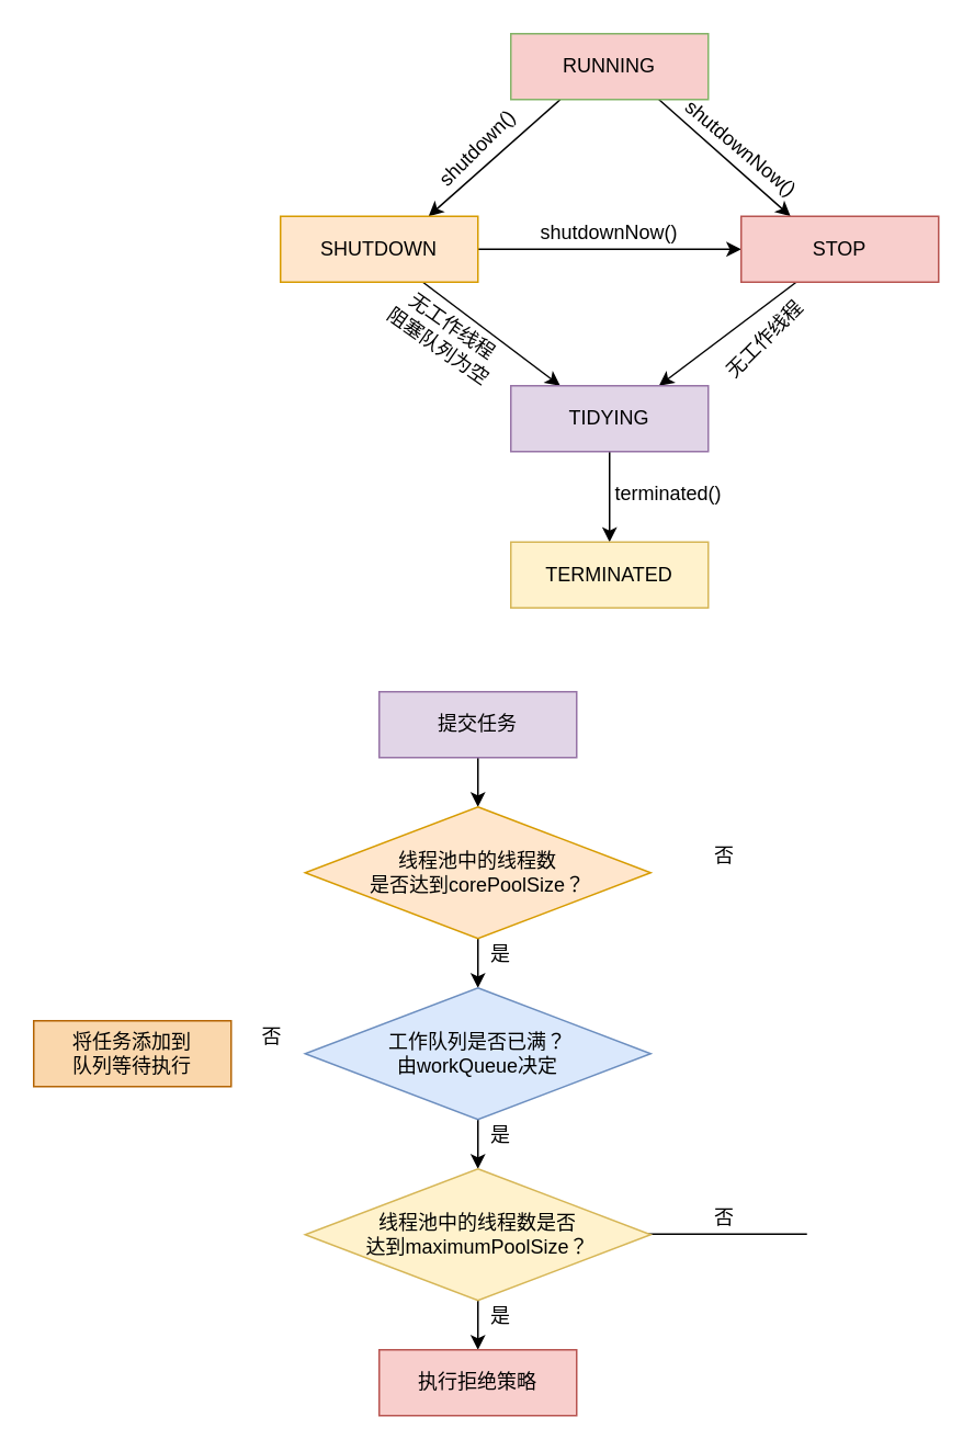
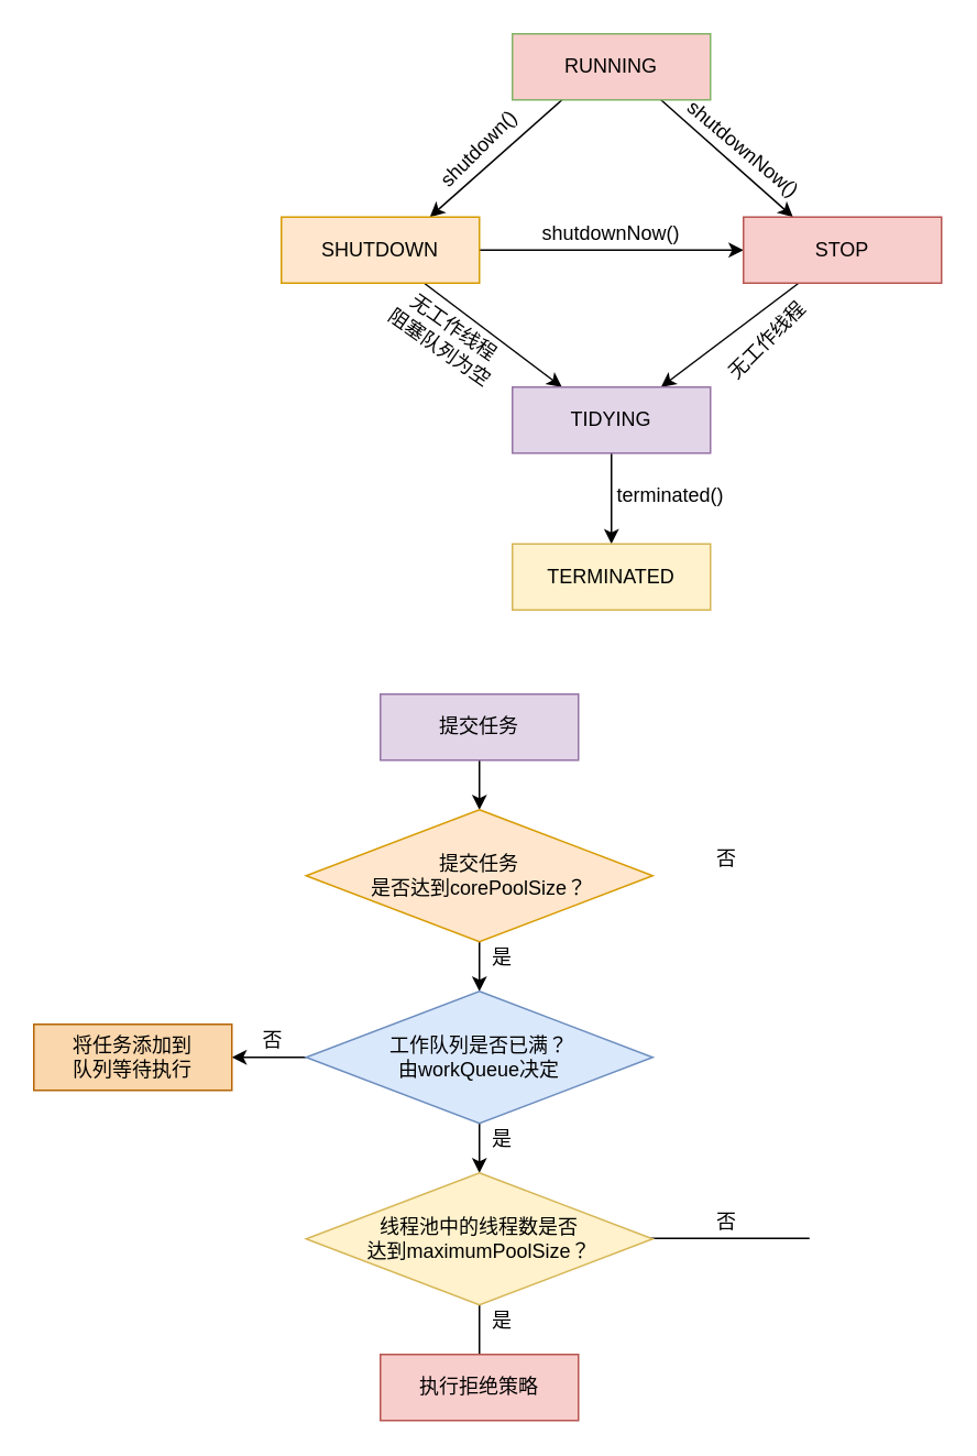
- <mxCell id="23" value="线程池中的线程数&lt;br&gt;是否达到corePoolSize？" style="rhombus;whiteSpace=wrap;html=1;fillColor=#ffe6cc;strokeColor=#d79b00;" vertex="1" parent="1"><mxGeometry x="185" y="490" width="210" height="80" as="geometry" /></mxCell>
+ <mxCell id="23" value="提交任务&lt;br&gt;是否达到corePoolSize？" style="rhombus;whiteSpace=wrap;html=1;fillColor=#ffe6cc;strokeColor=#d79b00;" vertex="1" parent="1"><mxGeometry x="185" y="490" width="210" height="80" as="geometry" /></mxCell>
+ <mxCell id="25" style="edgeStyle=orthogonalEdgeStyle;rounded=0;orthogonalLoop=1;jettySize=auto;html=1;entryX=1;entryY=0.5;entryDx=0;entryDy=0;" edge="1" parent="1" source="26" target="30"><mxGeometry relative="1" as="geometry" /></mxCell>
- <mxCell id="27" style="edgeStyle=orthogonalEdgeStyle;rounded=0;orthogonalLoop=1;jettySize=auto;html=1;entryX=0.5;entryY=0;entryDx=0;entryDy=0;" edge="1" parent="1" source="28" target="29"><mxGeometry relative="1" as="geometry" /></mxCell>
+ <mxCell id="27" style="edgeStyle=orthogonalEdgeStyle;rounded=0;orthogonalLoop=1;jettySize=auto;html=1;entryX=0.5;entryY=0;entryDx=0;entryDy=0;endArrow=none;" edge="1" parent="1" source="28" target="29"><mxGeometry relative="1" as="geometry" /></mxCell>
